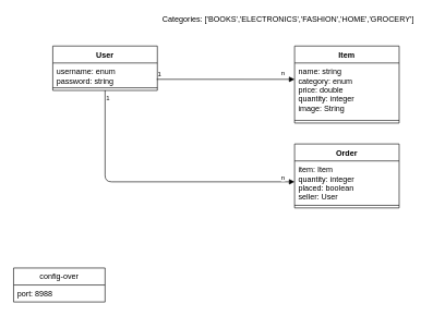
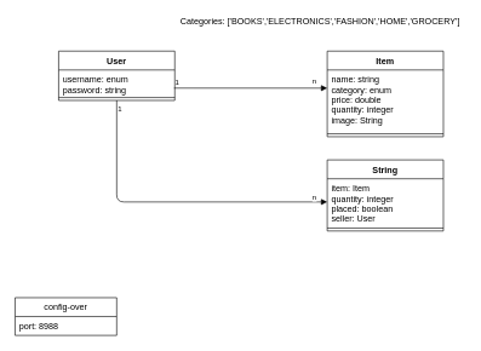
- <mxCell id="10" value="Order" style="swimlane;fontStyle=1;align=center;verticalAlign=top;childLayout=stackLayout;horizontal=1;startSize=26;horizontalStack=0;resizeParent=1;resizeParentMax=0;resizeLast=0;collapsible=1;marginBottom=0;" parent="1" vertex="1"><mxGeometry x="450" y="220" width="160" height="98" as="geometry" /></mxCell>
+ <mxCell id="10" value="String" style="swimlane;fontStyle=1;align=center;verticalAlign=top;childLayout=stackLayout;horizontal=1;startSize=26;horizontalStack=0;resizeParent=1;resizeParentMax=0;resizeLast=0;collapsible=1;marginBottom=0;" parent="1" vertex="1"><mxGeometry x="450" y="220" width="160" height="98" as="geometry" /></mxCell>
